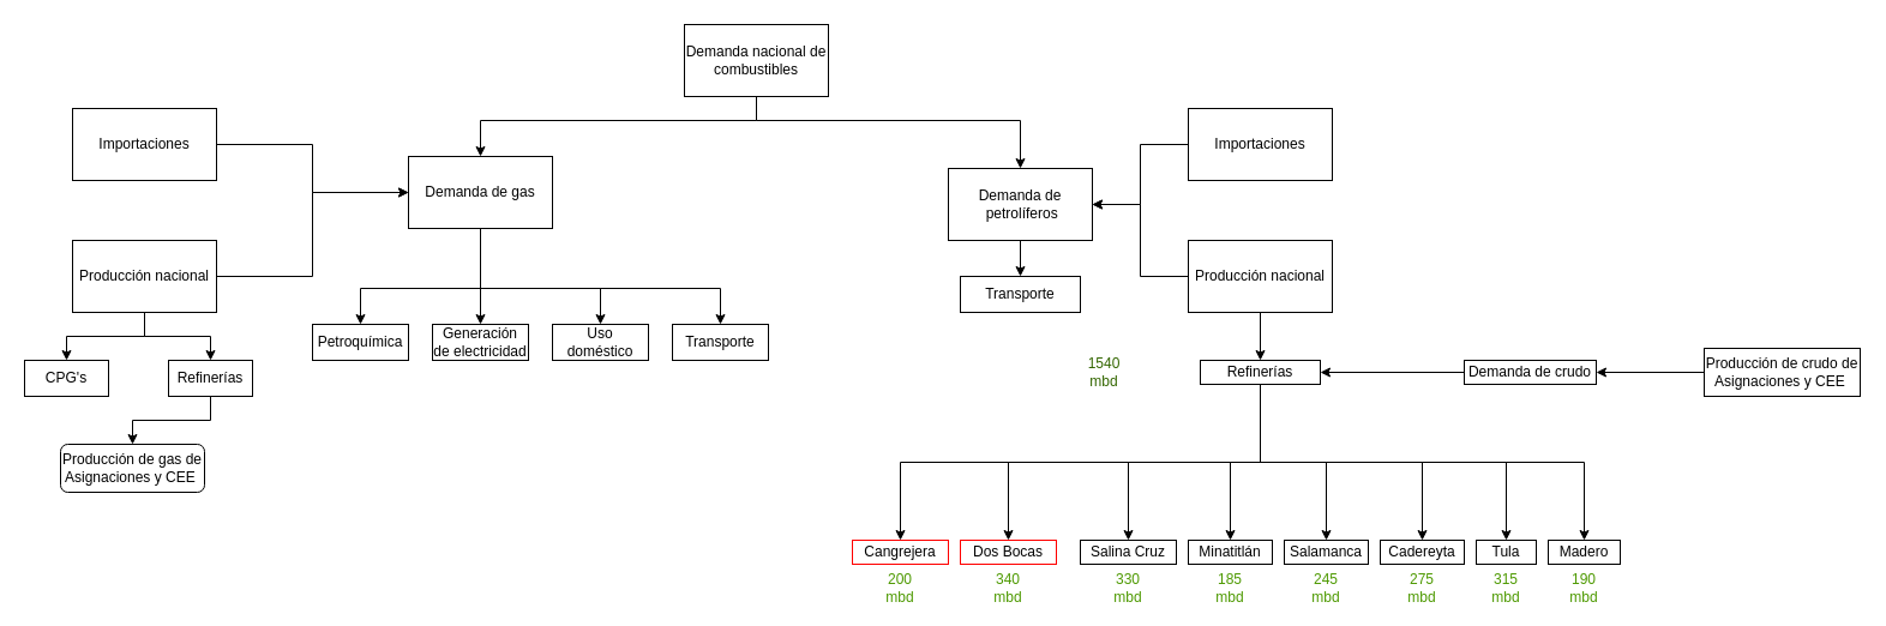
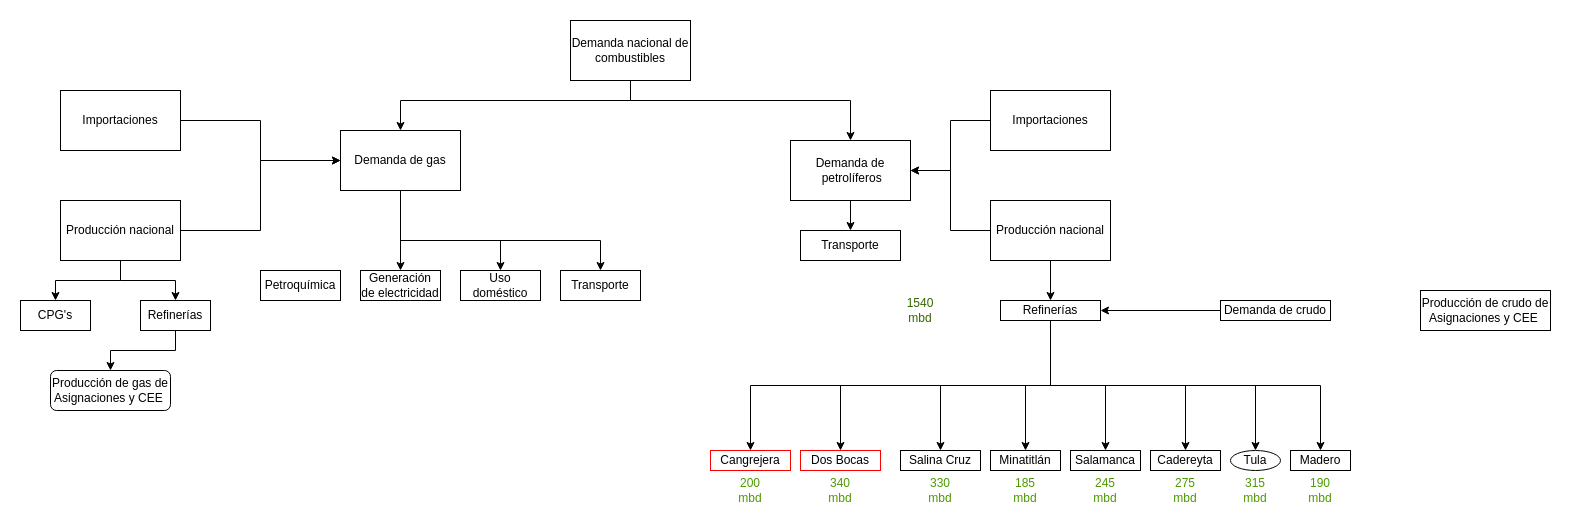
- <mxCell id="7" style="edgeStyle=orthogonalEdgeStyle;rounded=0;orthogonalLoop=1;jettySize=auto;html=1;entryX=0.5;entryY=0;entryDx=0;entryDy=0;" edge="1" parent="1" source="9" target="20"><mxGeometry relative="1" as="geometry"><Array as="points"><mxPoint x="400" y="240" /><mxPoint x="300" y="240" /></Array></mxGeometry></mxCell>
- <mxCell id="43" style="edgeStyle=orthogonalEdgeStyle;rounded=0;orthogonalLoop=1;jettySize=auto;html=1;entryX=1;entryY=0.5;entryDx=0;entryDy=0;" edge="1" parent="1" source="44" target="42"><mxGeometry relative="1" as="geometry" /></mxCell>
- <mxCell id="48" value="Tula" style="rounded=0;whiteSpace=wrap;html=1;" vertex="1" parent="1"><mxGeometry x="1230" y="450" width="50" height="20" as="geometry" /></mxCell>
+ <mxCell id="48" value="Tula" style="ellipse;whiteSpace=wrap;html=1;" vertex="1" parent="1"><mxGeometry x="1230" y="450" width="50" height="20" as="geometry" /></mxCell>
